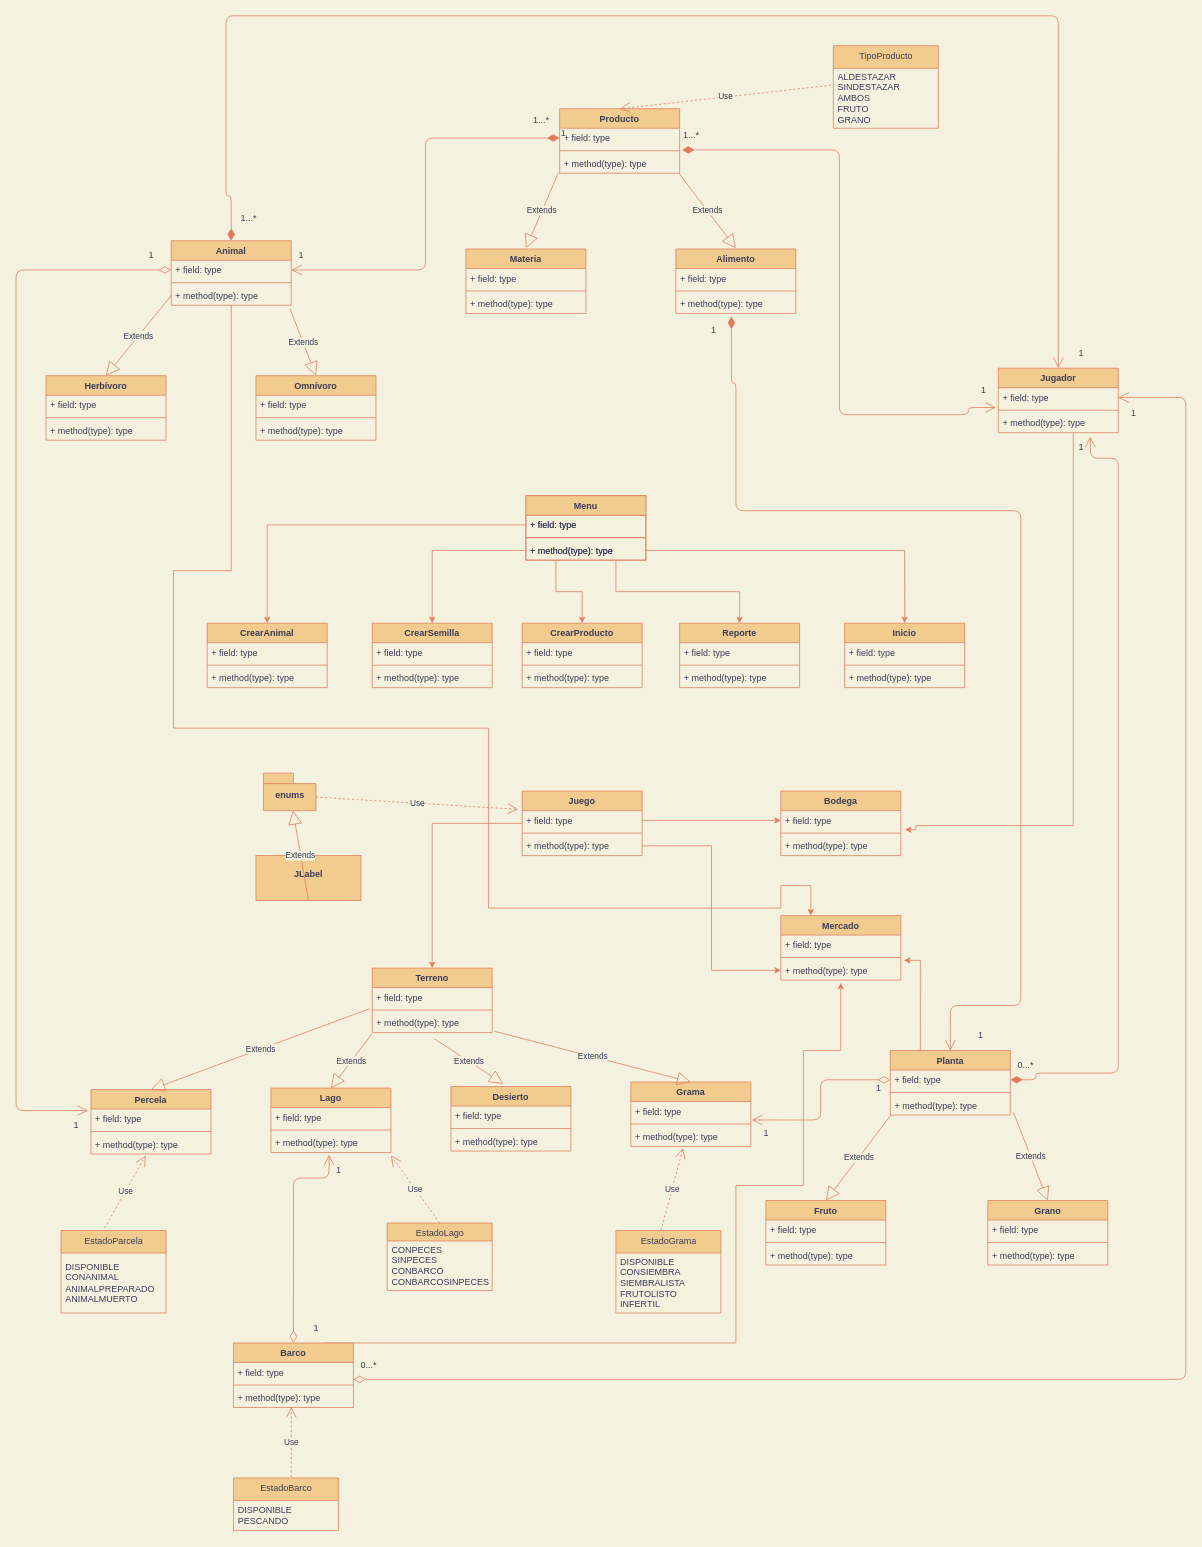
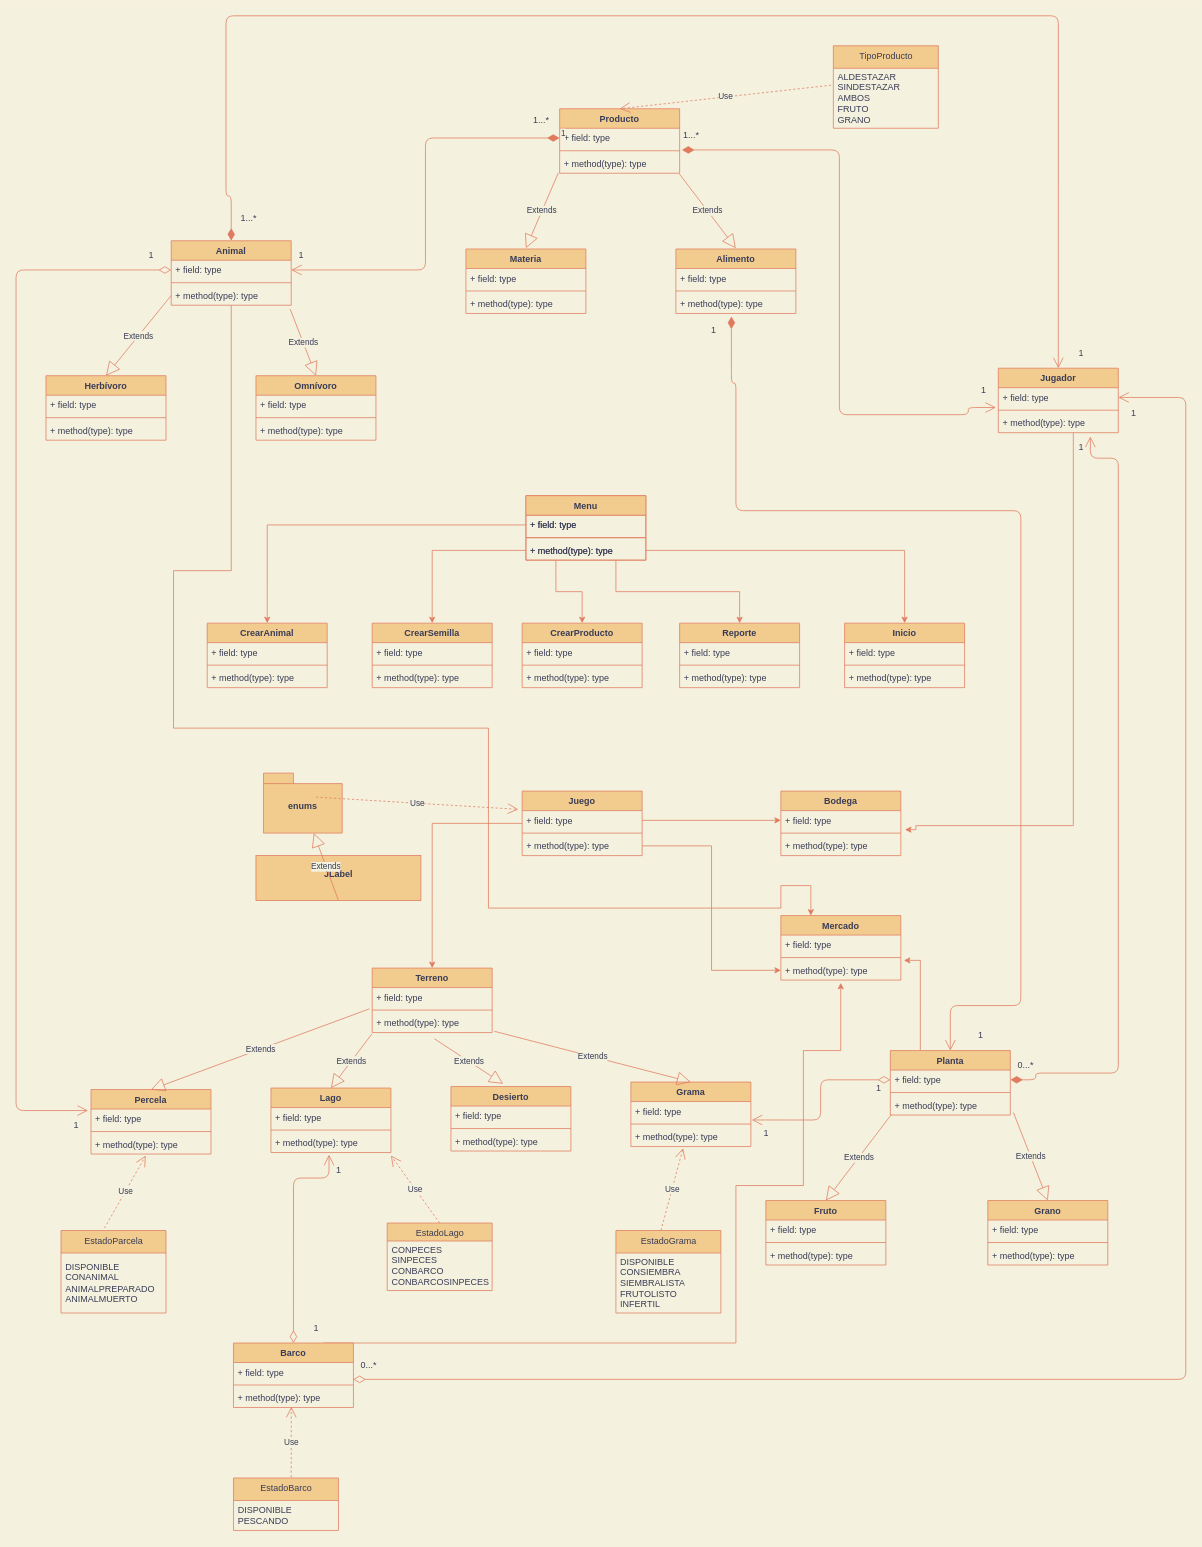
- <mxCell id="168" value="enums" style="shape=folder;fontStyle=1;spacingTop=10;tabWidth=40;tabHeight=14;tabPosition=left;html=1;fillColor=#F2CC8F;strokeColor=#E07A5F;fontColor=#393C56;" parent="1" vertex="1"><mxGeometry x="350.86" y="1030" width="70" height="50" as="geometry" /></mxCell>
+ <mxCell id="168" value="enums" style="shape=folder;fontStyle=1;spacingTop=10;tabWidth=40;tabHeight=14;tabPosition=left;html=1;fillColor=#F2CC8F;strokeColor=#E07A5F;fontColor=#393C56;" parent="1" vertex="1"><mxGeometry x="350.86" y="1030" width="105" height="80" as="geometry" /></mxCell>
- <mxCell id="120" value="&lt;p style=&quot;margin: 0px ; margin-top: 4px ; text-align: center&quot;&gt;&lt;br&gt;&lt;b&gt;JLabel&lt;/b&gt;&lt;/p&gt;" style="verticalAlign=top;align=left;overflow=fill;fontSize=12;fontFamily=Helvetica;html=1;fillColor=#F2CC8F;strokeColor=#E07A5F;fontColor=#393C56;" parent="1" vertex="1"><mxGeometry x="340.86" y="1140" width="140" height="60" as="geometry" /></mxCell>
+ <mxCell id="120" value="&lt;p style=&quot;margin: 0px ; margin-top: 4px ; text-align: center&quot;&gt;&lt;br&gt;&lt;b&gt;JLabel&lt;/b&gt;&lt;/p&gt;" style="verticalAlign=top;align=left;overflow=fill;fontSize=12;fontFamily=Helvetica;html=1;fillColor=#F2CC8F;strokeColor=#E07A5F;fontColor=#393C56;" parent="1" vertex="1"><mxGeometry x="340.86" y="1140" width="220" height="60" as="geometry" /></mxCell>
